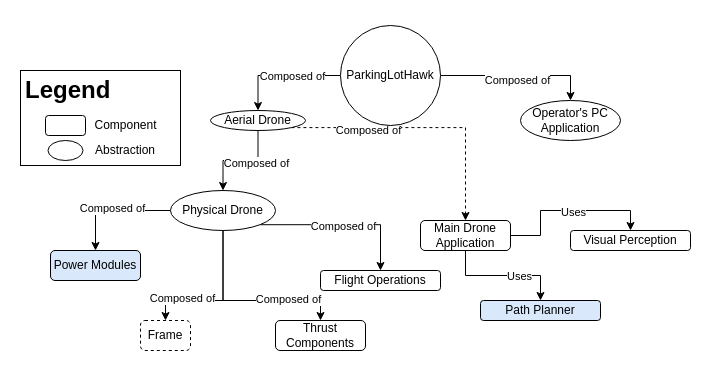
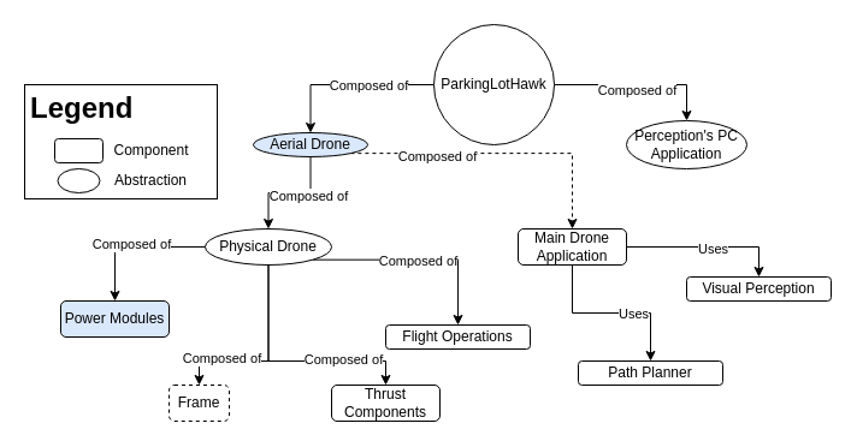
- <mxCell id="32" value="ParkingLotHawk" style="ellipse;whiteSpace=wrap;html=1;aspect=fixed;" parent="1" vertex="1"><mxGeometry x="340" y="25" width="100" height="100" as="geometry" /></mxCell>
+ <mxCell id="32" value="ParkingLotHawk" style="ellipse;whiteSpace=wrap;html=1;aspect=fixed;" parent="1" vertex="1"><mxGeometry x="360" y="20" width="100" height="100" as="geometry" /></mxCell>
- <mxCell id="7" value="Aerial Drone" style="ellipse;whiteSpace=wrap;html=1;" parent="1" vertex="1"><mxGeometry x="210" y="110" width="95" height="20" as="geometry" /></mxCell>
+ <mxCell id="7" value="Aerial Drone" style="ellipse;whiteSpace=wrap;html=1;fillColor=#dae8fc;" parent="1" vertex="1"><mxGeometry x="210" y="110" width="95" height="20" as="geometry" /></mxCell>
- <mxCell id="2" value="Operator's PC Application" style="ellipse;whiteSpace=wrap;html=1;" parent="1" vertex="1"><mxGeometry x="520" y="100" width="100" height="40" as="geometry" /></mxCell>
+ <mxCell id="2" value="Perception's PC Application" style="ellipse;whiteSpace=wrap;html=1;" parent="1" vertex="1"><mxGeometry x="520" y="100" width="100" height="40" as="geometry" /></mxCell>
- <mxCell id="22" value="Physical Drone" style="ellipse;whiteSpace=wrap;html=1;" parent="1" vertex="1"><mxGeometry x="170" y="190" width="105" height="40" as="geometry" /></mxCell>
+ <mxCell id="22" value="Physical Drone" style="ellipse;whiteSpace=wrap;html=1;" parent="1" vertex="1"><mxGeometry x="170" y="190" width="105" height="30" as="geometry" /></mxCell>
- <mxCell id="12" value="Main Drone Application" style="rounded=1;whiteSpace=wrap;html=1;" parent="1" vertex="1"><mxGeometry x="420" y="220" width="90" height="30" as="geometry" /></mxCell>
+ <mxCell id="12" value="Main Drone Application" style="rounded=1;whiteSpace=wrap;html=1;" parent="1" vertex="1"><mxGeometry x="430" y="190" width="90" height="30" as="geometry" /></mxCell>
- <mxCell id="27" value="Path Planner" style="rounded=1;whiteSpace=wrap;html=1;fillColor=#dae8fc;" parent="1" vertex="1"><mxGeometry x="480" y="300" width="120" height="20" as="geometry" /></mxCell>
+ <mxCell id="27" value="Path Planner" style="rounded=1;whiteSpace=wrap;html=1;" parent="1" vertex="1"><mxGeometry x="480" y="300" width="120" height="20" as="geometry" /></mxCell>
